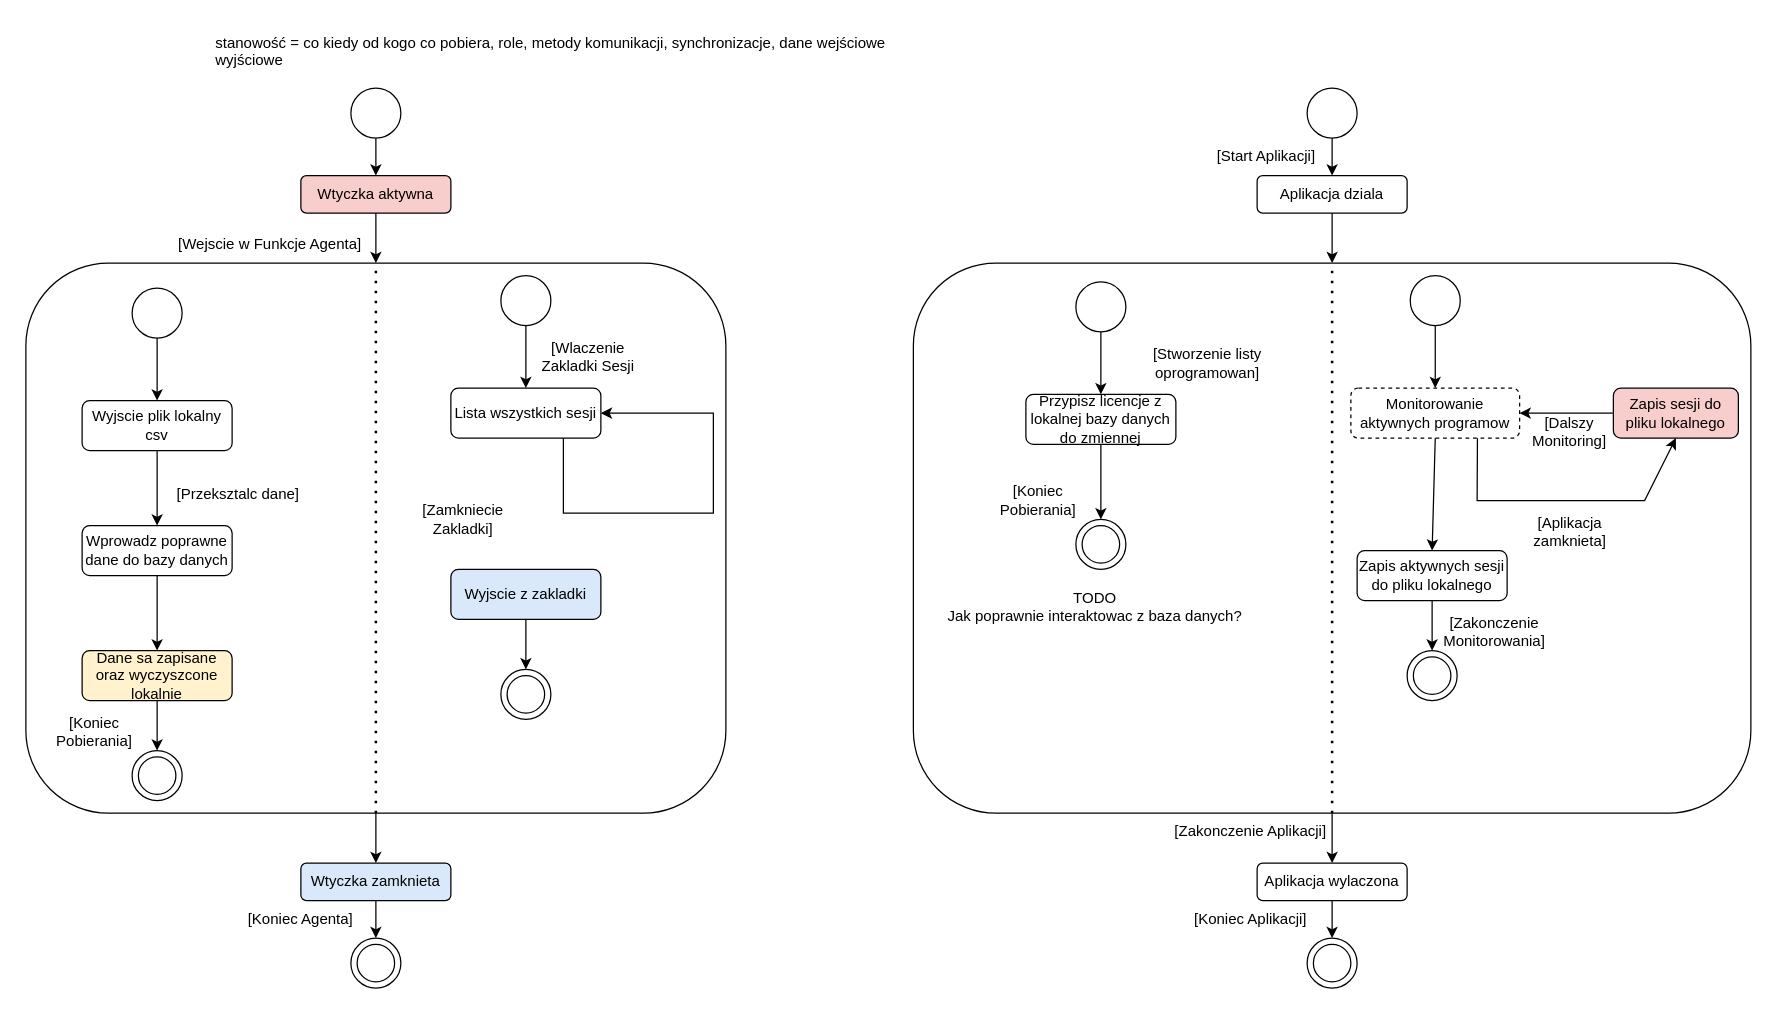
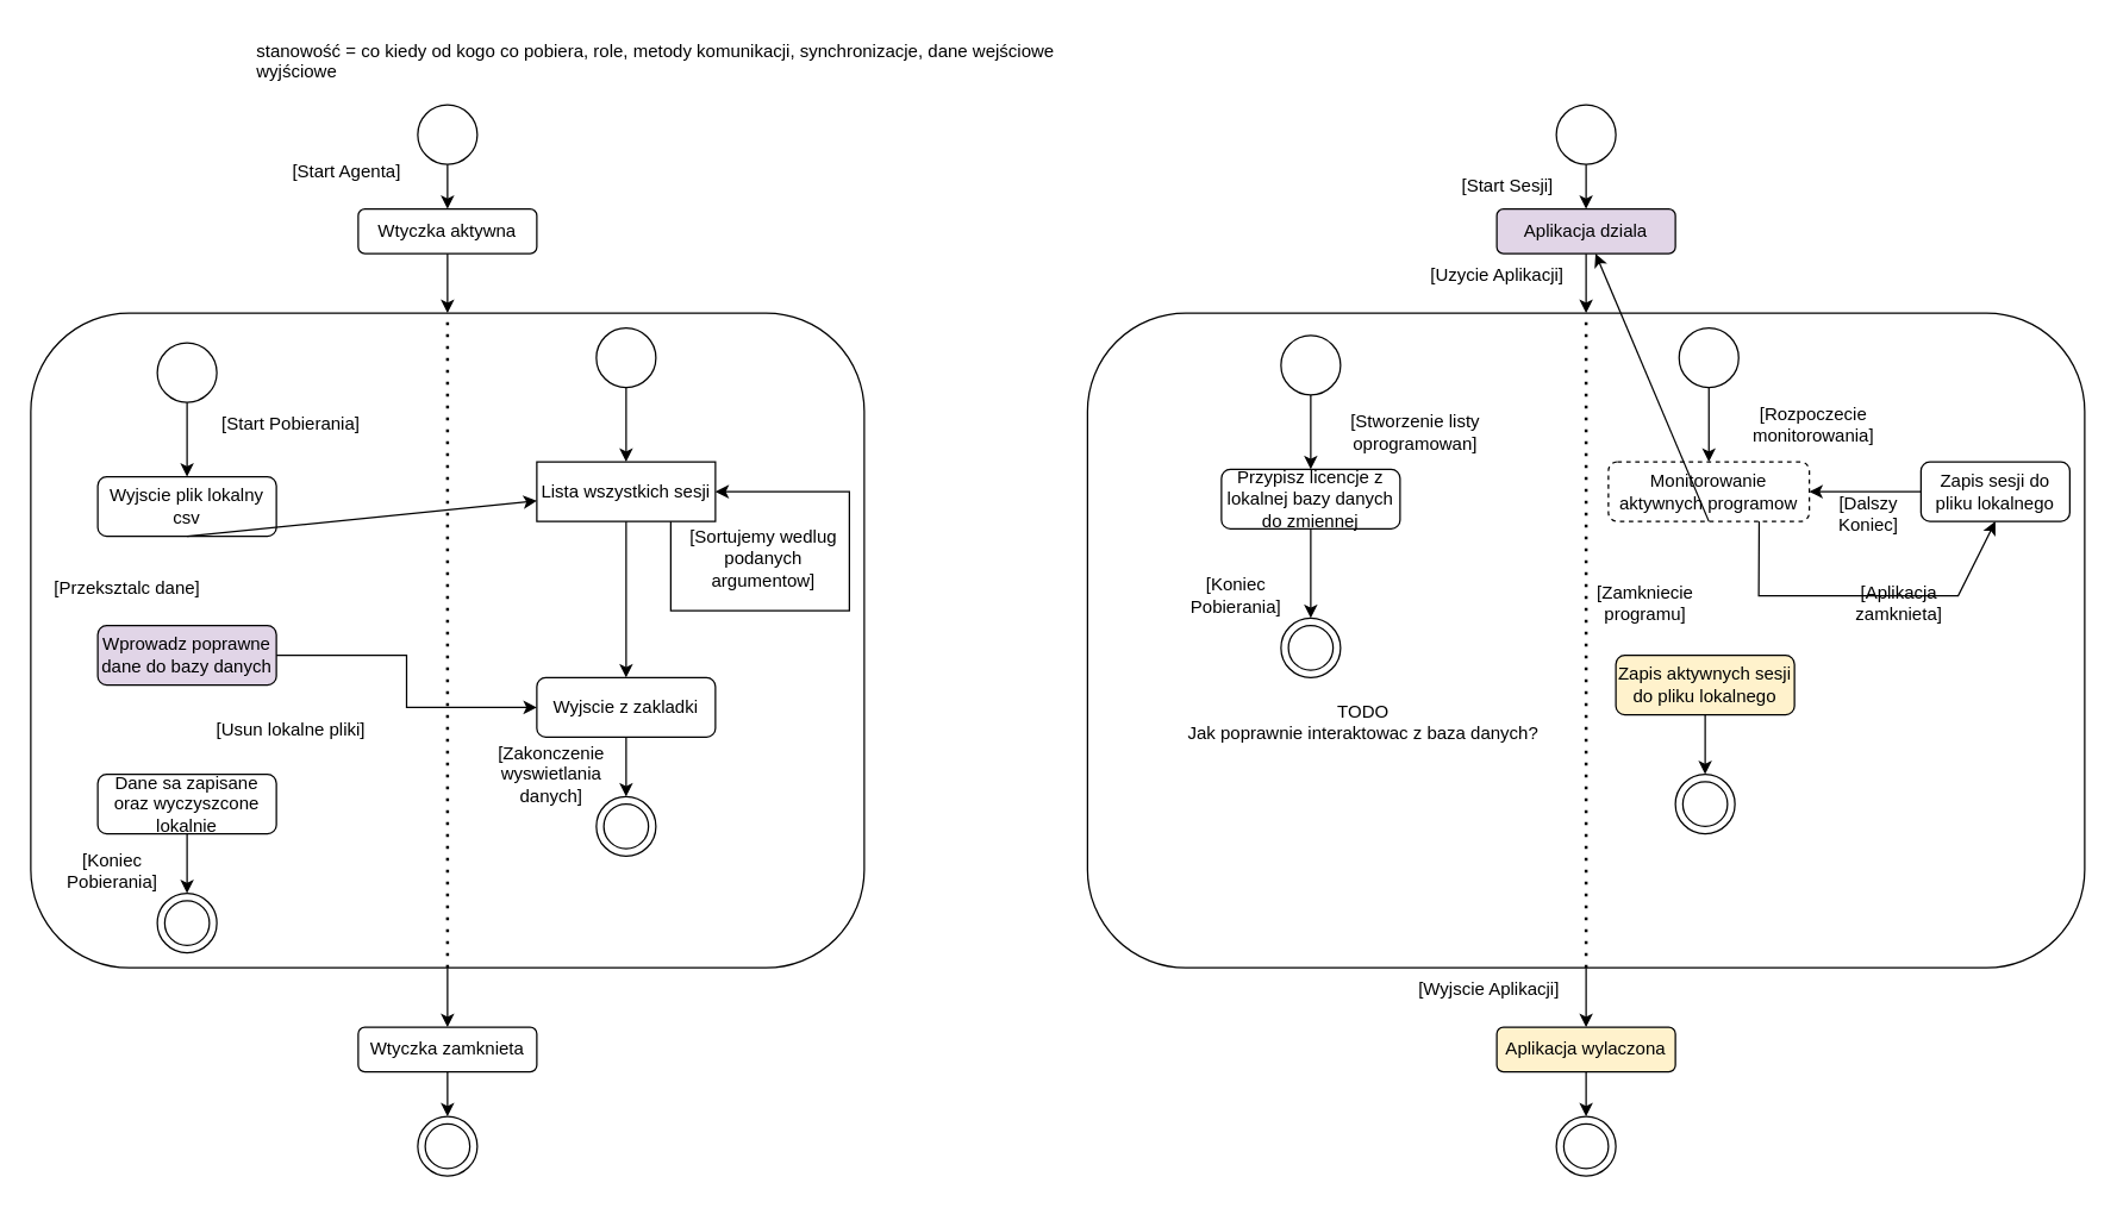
+ <mxCell id="8" value="[Start Agenta]" style="text;html=1;align=center;verticalAlign=middle;whiteSpace=wrap;rounded=0;" vertex="1" parent="1"><mxGeometry x="190" y="100" width="85" height="30" as="geometry" /></mxCell>
- <mxCell id="48" value="[Start Aplikacji]" style="text;html=1;align=center;verticalAlign=middle;whiteSpace=wrap;rounded=0;" vertex="1" parent="1"><mxGeometry x="970" y="110" width="85" height="30" as="geometry" /></mxCell>
+ <mxCell id="48" value="[Start Sesji]" style="text;html=1;align=center;verticalAlign=middle;whiteSpace=wrap;rounded=0;" vertex="1" parent="1"><mxGeometry x="970" y="110" width="85" height="30" as="geometry" /></mxCell>
- <mxCell id="7" value="Wtyczka aktywna" style="rounded=1;whiteSpace=wrap;html=1;fillColor=#f8cecc;" vertex="1" parent="1"><mxGeometry x="240" y="140" width="120" height="30" as="geometry" /></mxCell>
+ <mxCell id="7" value="Wtyczka aktywna" style="rounded=1;whiteSpace=wrap;html=1;" vertex="1" parent="1"><mxGeometry x="240" y="140" width="120" height="30" as="geometry" /></mxCell>
- <mxCell id="47" value="Aplikacja dziala" style="rounded=1;whiteSpace=wrap;html=1;" vertex="1" parent="1"><mxGeometry x="1005" y="140" width="120" height="30" as="geometry" /></mxCell>
+ <mxCell id="47" value="Aplikacja dziala" style="rounded=1;whiteSpace=wrap;html=1;fillColor=#e1d5e7;" vertex="1" parent="1"><mxGeometry x="1005" y="140" width="120" height="30" as="geometry" /></mxCell>
+ <mxCell id="80" value="[Uzycie Aplikacji]" style="text;html=1;align=center;verticalAlign=middle;resizable=0;points=[];autosize=1;strokeColor=none;fillColor=none;" vertex="1" parent="1"><mxGeometry x="945" y="170" width="120" height="30" as="geometry" /></mxCell>
- <mxCell id="79" value="[Wejscie w Funkcje Agenta]" style="text;html=1;align=center;verticalAlign=middle;resizable=0;points=[];autosize=1;strokeColor=none;fillColor=none;" vertex="1" parent="1"><mxGeometry x="130" y="180" width="170" height="30" as="geometry" /></mxCell>
+ <mxCell id="32" value="[Start Pobierania]" style="text;html=1;align=center;verticalAlign=middle;whiteSpace=wrap;rounded=0;" vertex="1" parent="1"><mxGeometry x="115" y="270" width="160" height="30" as="geometry" /></mxCell>
- <mxCell id="22" value="&lt;div&gt;[Wlaczenie&lt;/div&gt;&lt;div&gt;Zakladki Sesji&lt;/div&gt;" style="text;html=1;align=center;verticalAlign=middle;whiteSpace=wrap;rounded=0;" vertex="1" parent="1"><mxGeometry x="390" y="270" width="160" height="30" as="geometry" /></mxCell>
+ <mxCell id="62" value="[Rozpoczecie monitorowania]" style="text;html=1;align=center;verticalAlign=middle;whiteSpace=wrap;rounded=0;" vertex="1" parent="1"><mxGeometry x="1146" y="270" width="144" height="30" as="geometry" /></mxCell>
- <mxCell id="71" value="[Stworzenie listy oprogramowan]" style="text;html=1;align=center;verticalAlign=middle;whiteSpace=wrap;rounded=0;" vertex="1" parent="1"><mxGeometry x="897.5" y="275" width="135" height="30" as="geometry" /></mxCell>
+ <mxCell id="71" value="[Stworzenie listy oprogramowan]" style="text;html=1;align=center;verticalAlign=middle;whiteSpace=wrap;rounded=0;" vertex="1" parent="1"><mxGeometry x="882.5" y="275" width="135" height="30" as="geometry" /></mxCell>
- <mxCell id="9" value="Lista wszystkich sesji" style="rounded=1;whiteSpace=wrap;html=1;" vertex="1" parent="1"><mxGeometry x="360" y="310" width="120" height="40" as="geometry" /></mxCell>
+ <mxCell id="9" value="Lista wszystkich sesji" style="whiteSpace=wrap;html=1;rounded=0;" vertex="1" parent="1"><mxGeometry x="360" y="310" width="120" height="40" as="geometry" /></mxCell>
- <mxCell id="82" value="Zapis sesji do pliku lokalnego" style="rounded=1;whiteSpace=wrap;html=1;fillColor=#f8cecc;" vertex="1" parent="1"><mxGeometry x="1290" y="310" width="100" height="40" as="geometry" /></mxCell>
+ <mxCell id="82" value="Zapis sesji do pliku lokalnego" style="rounded=1;whiteSpace=wrap;html=1;" vertex="1" parent="1"><mxGeometry x="1290" y="310" width="100" height="40" as="geometry" /></mxCell>
- <mxCell id="83" value="[Dalszy Monitoring]" style="text;html=1;align=center;verticalAlign=middle;whiteSpace=wrap;rounded=0;" vertex="1" parent="1"><mxGeometry x="1220" y="340" width="70" height="10" as="geometry" /></mxCell>
+ <mxCell id="83" value="[Dalszy Koniec]" style="text;html=1;align=center;verticalAlign=middle;whiteSpace=wrap;rounded=0;" vertex="1" parent="1"><mxGeometry x="1220" y="340" width="70" height="10" as="geometry" /></mxCell>
+ <mxCell id="16" value="[Sortujemy wedlug podanych argumentow]" style="text;html=1;align=center;verticalAlign=middle;whiteSpace=wrap;rounded=0;" vertex="1" parent="1"><mxGeometry x="460" y="360" width="105" height="30" as="geometry" /></mxCell>
- <mxCell id="29" value="" style="endArrow=classic;html=1;rounded=0;exitX=0.5;exitY=1;exitDx=0;exitDy=0;entryX=0.5;entryY=0;entryDx=0;entryDy=0;" edge="1" parent="1" source="27" target="39"><mxGeometry width="50" height="50" relative="1" as="geometry"><mxPoint x="-90" y="380" as="sourcePoint" /><mxPoint x="-40" y="330" as="targetPoint" /></mxGeometry></mxCell>
+ <mxCell id="29" value="" style="endArrow=classic;html=1;rounded=0;exitX=0.5;exitY=1;exitDx=0;exitDy=0;" edge="1" parent="1" source="27" target="9"><mxGeometry width="50" height="50" relative="1" as="geometry"><mxPoint x="-90" y="380" as="sourcePoint" /><mxPoint x="-40" y="330" as="targetPoint" /></mxGeometry></mxCell>
- <mxCell id="54" value="" style="endArrow=classic;html=1;rounded=0;exitX=0.5;exitY=1;exitDx=0;exitDy=0;entryX=0.5;entryY=0;entryDx=0;entryDy=0;" edge="1" parent="1" source="49" target="50"><mxGeometry width="50" height="50" relative="1" as="geometry"><mxPoint x="930" y="370" as="sourcePoint" /><mxPoint x="980" y="320" as="targetPoint" /></mxGeometry></mxCell>
+ <mxCell id="54" value="" style="endArrow=classic;html=1;rounded=0;exitX=0.5;exitY=1;exitDx=0;exitDy=0;" edge="1" parent="1" source="49" target="47"><mxGeometry width="50" height="50" relative="1" as="geometry"><mxPoint x="930" y="370" as="sourcePoint" /><mxPoint x="980" y="320" as="targetPoint" /></mxGeometry></mxCell>
- <mxCell id="37" value="[Przeksztalc dane]" style="text;html=1;align=center;verticalAlign=middle;whiteSpace=wrap;rounded=0;" vertex="1" parent="1"><mxGeometry x="135" y="380" width="110" height="30" as="geometry" /></mxCell>
+ <mxCell id="37" value="[Przeksztalc dane]" style="text;html=1;align=center;verticalAlign=middle;whiteSpace=wrap;rounded=0;" vertex="1" parent="1"><mxGeometry x="30" y="380" width="110" height="30" as="geometry" /></mxCell>
+ <mxCell id="14" value="" style="endArrow=classic;html=1;rounded=0;exitX=0.5;exitY=1;exitDx=0;exitDy=0;entryX=0.5;entryY=0;entryDx=0;entryDy=0;" edge="1" parent="1" source="9" target="10"><mxGeometry width="50" height="50" relative="1" as="geometry"><mxPoint x="205" y="370" as="sourcePoint" /><mxPoint x="255" y="320" as="targetPoint" /></mxGeometry></mxCell>
+ <mxCell id="57" value="&lt;div&gt;[Zamkniecie&lt;/div&gt;&lt;div&gt;programu]&lt;/div&gt;" style="text;html=1;align=center;verticalAlign=middle;whiteSpace=wrap;rounded=0;" vertex="1" parent="1"><mxGeometry x="1040" y="390" width="130" height="30" as="geometry" /></mxCell>
- <mxCell id="17" value="&lt;div&gt;[Zamkniecie&lt;/div&gt;&lt;div&gt;Zakladki]&lt;/div&gt;" style="text;html=1;align=center;verticalAlign=middle;whiteSpace=wrap;rounded=0;" vertex="1" parent="1"><mxGeometry x="305" y="400" width="130" height="30" as="geometry" /></mxCell>
- <mxCell id="56" value="[Aplikacja zamknieta]" style="text;html=1;align=center;verticalAlign=middle;whiteSpace=wrap;rounded=0;" vertex="1" parent="1"><mxGeometry x="1202.5" y="410" width="105" height="30" as="geometry" /></mxCell>
+ <mxCell id="56" value="[Aplikacja zamknieta]" style="text;html=1;align=center;verticalAlign=middle;whiteSpace=wrap;rounded=0;" vertex="1" parent="1"><mxGeometry x="1222.5" y="390" width="105" height="30" as="geometry" /></mxCell>
- <mxCell id="39" value="Wprowadz poprawne dane do bazy danych" style="rounded=1;whiteSpace=wrap;html=1;" vertex="1" parent="1"><mxGeometry x="65" y="420" width="120" height="40" as="geometry" /></mxCell>
+ <mxCell id="39" value="Wprowadz poprawne dane do bazy danych" style="rounded=1;whiteSpace=wrap;html=1;fillColor=#e1d5e7;" vertex="1" parent="1"><mxGeometry x="65" y="420" width="120" height="40" as="geometry" /></mxCell>
- <mxCell id="50" value="Zapis aktywnych sesji do pliku lokalnego" style="rounded=1;whiteSpace=wrap;html=1;" vertex="1" parent="1"><mxGeometry x="1085" y="440" width="120" height="40" as="geometry" /></mxCell>
+ <mxCell id="50" value="Zapis aktywnych sesji do pliku lokalnego" style="rounded=1;whiteSpace=wrap;html=1;fillColor=#fff2cc;" vertex="1" parent="1"><mxGeometry x="1085" y="440" width="120" height="40" as="geometry" /></mxCell>
- <mxCell id="10" value="Wyjscie z zakladki" style="rounded=1;whiteSpace=wrap;html=1;fillColor=#dae8fc;" vertex="1" parent="1"><mxGeometry x="360" y="455" width="120" height="40" as="geometry" /></mxCell>
+ <mxCell id="10" value="Wyjscie z zakladki" style="rounded=1;whiteSpace=wrap;html=1;" vertex="1" parent="1"><mxGeometry x="360" y="455" width="120" height="40" as="geometry" /></mxCell>
- <mxCell id="78" value="TODO&lt;br&gt;Jak poprawnie interaktowac z baza danych?" style="text;html=1;align=center;verticalAlign=middle;resizable=0;points=[];autosize=1;strokeColor=none;fillColor=none;" vertex="1" parent="1"><mxGeometry x="745" y="465" width="260" height="40" as="geometry" /></mxCell>
+ <mxCell id="78" value="TODO&lt;br&gt;Jak poprawnie interaktowac z baza danych?" style="text;html=1;align=center;verticalAlign=middle;resizable=0;points=[];autosize=1;strokeColor=none;fillColor=none;" vertex="1" parent="1"><mxGeometry x="785" y="465" width="260" height="40" as="geometry" /></mxCell>
- <mxCell id="38" style="edgeStyle=orthogonalEdgeStyle;rounded=0;orthogonalLoop=1;jettySize=auto;html=1;entryX=0.5;entryY=0;entryDx=0;entryDy=0;" edge="1" parent="1" source="39" target="28"><mxGeometry relative="1" as="geometry" /></mxCell>
+ <mxCell id="38" style="edgeStyle=orthogonalEdgeStyle;rounded=0;orthogonalLoop=1;jettySize=auto;html=1;" edge="1" parent="1" source="39" target="10"><mxGeometry relative="1" as="geometry" /></mxCell>
+ <mxCell id="40" value="[Usun lokalne pliki]" style="text;html=1;align=center;verticalAlign=middle;whiteSpace=wrap;rounded=0;" vertex="1" parent="1"><mxGeometry x="135" y="475" width="120" height="30" as="geometry" /></mxCell>
- <mxCell id="66" value="[Zakonczenie Monitorowania]" style="text;html=1;align=center;verticalAlign=middle;whiteSpace=wrap;rounded=0;" vertex="1" parent="1"><mxGeometry x="1165" y="490" width="60" height="30" as="geometry" /></mxCell>
+ <mxCell id="26" value="[Zakonczenie wyswietlania danych]" style="text;html=1;align=center;verticalAlign=middle;whiteSpace=wrap;rounded=0;" vertex="1" parent="1"><mxGeometry x="340" y="505" width="60" height="30" as="geometry" /></mxCell>
- <mxCell id="28" value="Dane sa zapisane oraz wyczyszcone lokalnie" style="rounded=1;whiteSpace=wrap;html=1;fillColor=#fff2cc;" vertex="1" parent="1"><mxGeometry x="65" y="520" width="120" height="40" as="geometry" /></mxCell>
+ <mxCell id="28" value="Dane sa zapisane oraz wyczyszcone lokalnie" style="rounded=1;whiteSpace=wrap;html=1;" vertex="1" parent="1"><mxGeometry x="65" y="520" width="120" height="40" as="geometry" /></mxCell>
- <mxCell id="77" value="[Zakonczenie Aplikacji]" style="text;html=1;align=center;verticalAlign=middle;whiteSpace=wrap;rounded=0;" vertex="1" parent="1"><mxGeometry x="935" y="650" width="130" height="30" as="geometry" /></mxCell>
+ <mxCell id="77" value="[Wyjscie Aplikacji]" style="text;html=1;align=center;verticalAlign=middle;whiteSpace=wrap;rounded=0;" vertex="1" parent="1"><mxGeometry x="935" y="650" width="130" height="30" as="geometry" /></mxCell>
- <mxCell id="42" value="Wtyczka zamknieta" style="rounded=1;whiteSpace=wrap;html=1;fillColor=#dae8fc;" vertex="1" parent="1"><mxGeometry x="240" y="690" width="120" height="30" as="geometry" /></mxCell>
+ <mxCell id="42" value="Wtyczka zamknieta" style="rounded=1;whiteSpace=wrap;html=1;" vertex="1" parent="1"><mxGeometry x="240" y="690" width="120" height="30" as="geometry" /></mxCell>
- <mxCell id="76" value="Aplikacja wylaczona" style="rounded=1;whiteSpace=wrap;html=1;" vertex="1" parent="1"><mxGeometry x="1005" y="690" width="120" height="30" as="geometry" /></mxCell>
+ <mxCell id="76" value="Aplikacja wylaczona" style="rounded=1;whiteSpace=wrap;html=1;fillColor=#fff2cc;" vertex="1" parent="1"><mxGeometry x="1005" y="690" width="120" height="30" as="geometry" /></mxCell>
- <mxCell id="13" value="[Koniec Agenta]" style="text;html=1;align=center;verticalAlign=middle;whiteSpace=wrap;rounded=0;" vertex="1" parent="1"><mxGeometry x="190" y="720" width="100" height="30" as="geometry" /></mxCell>
- <mxCell id="53" value="[Koniec Aplikacji]" style="text;html=1;align=center;verticalAlign=middle;whiteSpace=wrap;rounded=0;" vertex="1" parent="1"><mxGeometry x="945" y="720" width="110" height="30" as="geometry" /></mxCell>
